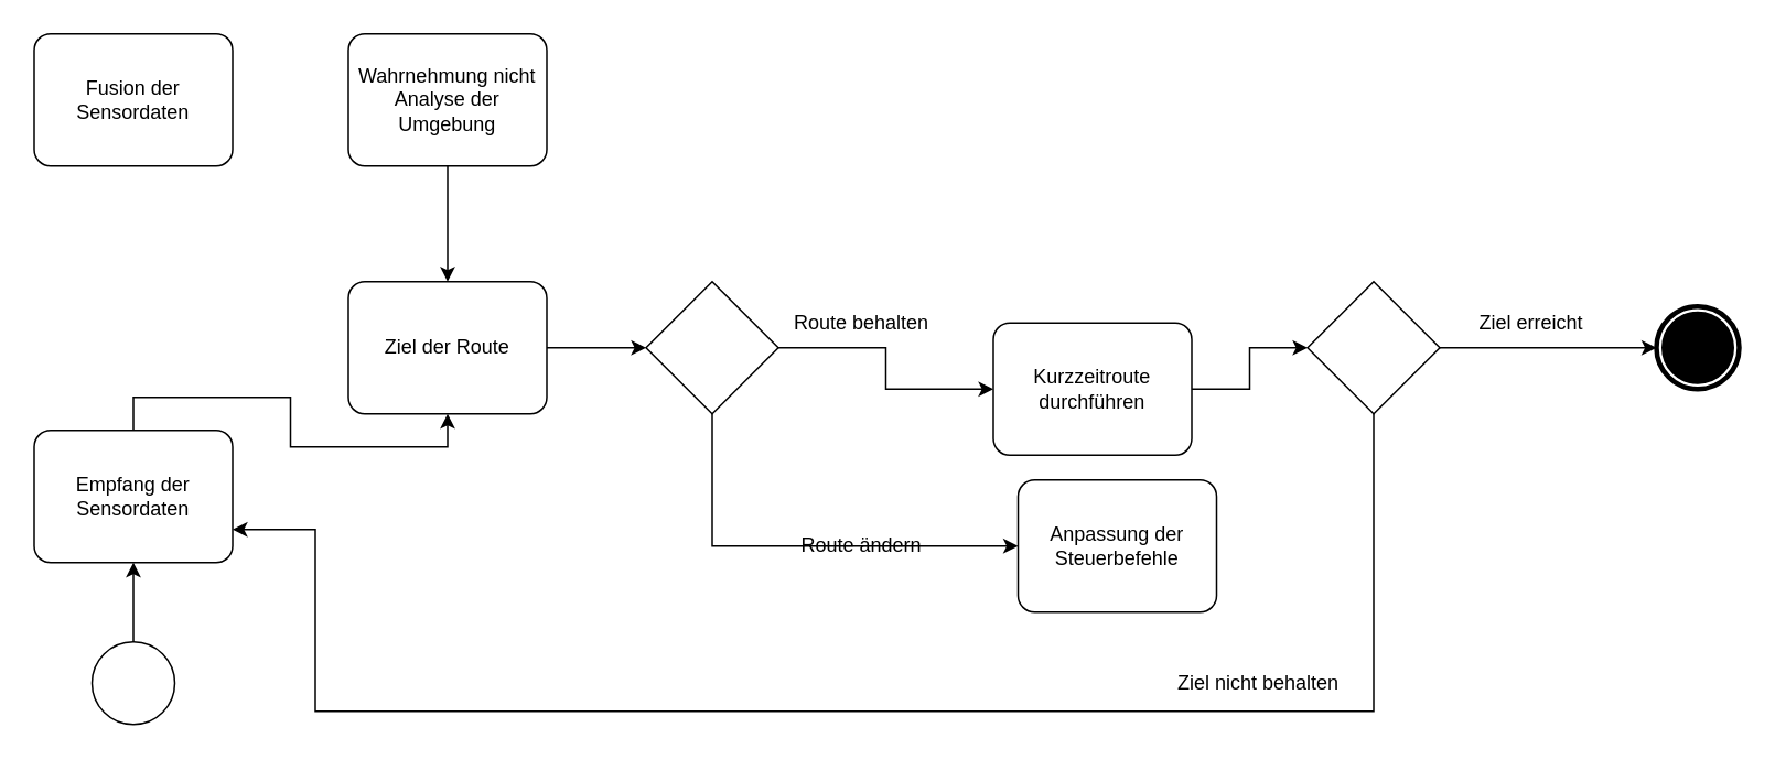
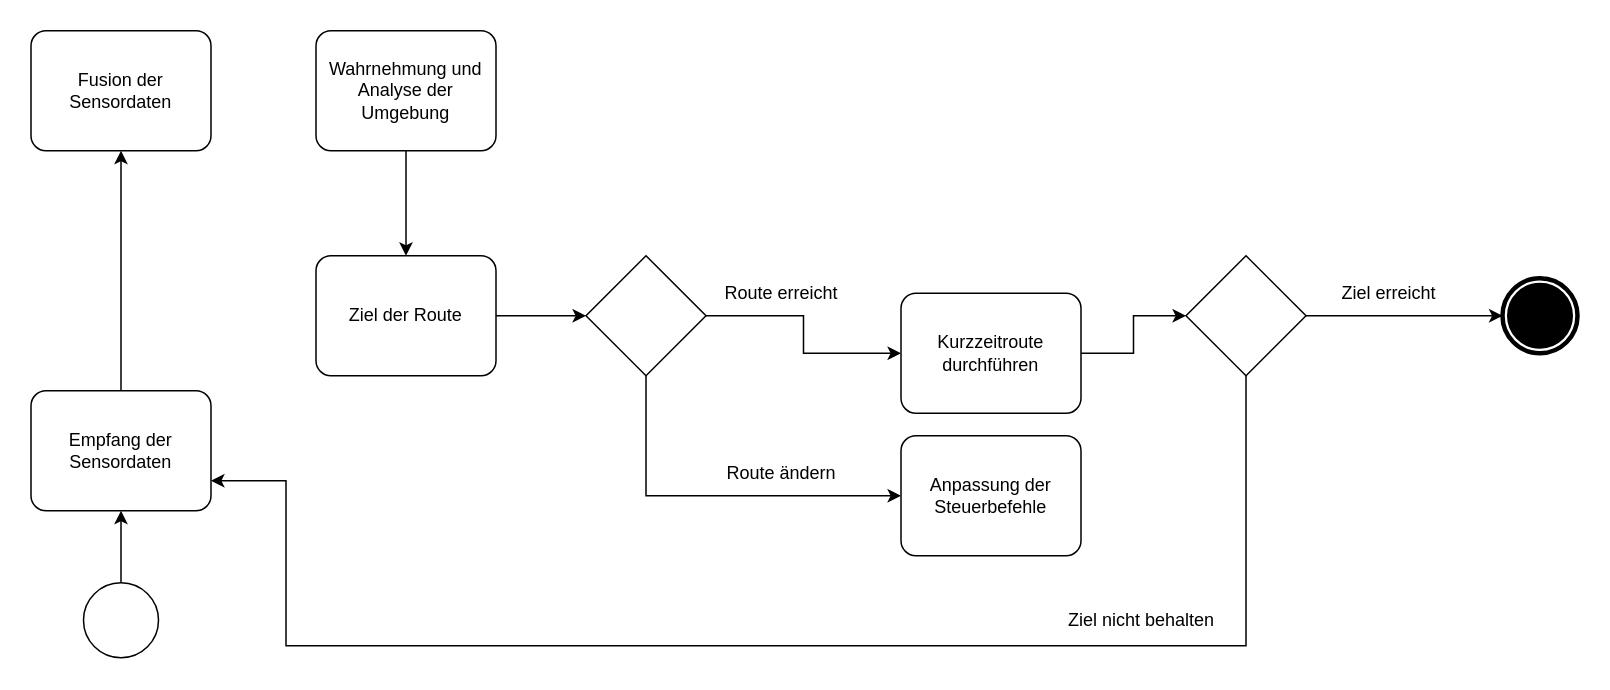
- <mxCell id="3" value="Wahrnehmung nicht Analyse der Umgebung" style="points=[[0.25,0,0],[0.5,0,0],[0.75,0,0],[1,0.25,0],[1,0.5,0],[1,0.75,0],[0.75,1,0],[0.5,1,0],[0.25,1,0],[0,0.75,0],[0,0.5,0],[0,0.25,0]];shape=mxgraph.bpmn.task;whiteSpace=wrap;rectStyle=rounded;size=10;html=1;container=1;expand=0;collapsible=0;taskMarker=abstract;" vertex="1" parent="1"><mxGeometry x="210" y="20" width="120" height="80" as="geometry" /></mxCell>
+ <mxCell id="3" value="Wahrnehmung und Analyse der Umgebung" style="points=[[0.25,0,0],[0.5,0,0],[0.75,0,0],[1,0.25,0],[1,0.5,0],[1,0.75,0],[0.75,1,0],[0.5,1,0],[0.25,1,0],[0,0.75,0],[0,0.5,0],[0,0.25,0]];shape=mxgraph.bpmn.task;whiteSpace=wrap;rectStyle=rounded;size=10;html=1;container=1;expand=0;collapsible=0;taskMarker=abstract;" vertex="1" parent="1"><mxGeometry x="210" y="20" width="120" height="80" as="geometry" /></mxCell>
- <mxCell id="13" value="Route behalten" style="text;html=1;align=center;verticalAlign=middle;resizable=0;points=[];autosize=1;strokeColor=none;fillColor=none;" vertex="1" parent="1"><mxGeometry x="470" y="180" width="100" height="30" as="geometry" /></mxCell>
+ <mxCell id="13" value="Route erreicht" style="text;html=1;align=center;verticalAlign=middle;resizable=0;points=[];autosize=1;strokeColor=none;fillColor=none;" vertex="1" parent="1"><mxGeometry x="470" y="180" width="100" height="30" as="geometry" /></mxCell>
- <mxCell id="21" style="edgeStyle=orthogonalEdgeStyle;rounded=0;orthogonalLoop=1;jettySize=auto;html=1;exitX=0.5;exitY=0;exitDx=0;exitDy=0;exitPerimeter=0;" edge="1" parent="1" source="19" target="5"><mxGeometry relative="1" as="geometry" /></mxCell>
+ <mxCell id="21" style="edgeStyle=orthogonalEdgeStyle;rounded=0;orthogonalLoop=1;jettySize=auto;html=1;exitX=0.5;exitY=0;exitDx=0;exitDy=0;exitPerimeter=0;entryX=0.5;entryY=1;entryDx=0;entryDy=0;entryPerimeter=0;" edge="1" parent="1" source="19" target="14"><mxGeometry relative="1" as="geometry" /></mxCell>
- <mxCell id="12" value="Route ändern" style="text;html=1;align=center;verticalAlign=middle;resizable=0;points=[];autosize=1;strokeColor=none;fillColor=none;" vertex="1" parent="1"><mxGeometry x="470" y="315" width="100" height="30" as="geometry" /></mxCell>
+ <mxCell id="12" value="Route ändern" style="text;html=1;align=center;verticalAlign=middle;resizable=0;points=[];autosize=1;strokeColor=none;fillColor=none;" vertex="1" parent="1"><mxGeometry x="470" y="300" width="100" height="30" as="geometry" /></mxCell>
- <mxCell id="10" value="Anpassung der Steuerbefehle" style="points=[[0.25,0,0],[0.5,0,0],[0.75,0,0],[1,0.25,0],[1,0.5,0],[1,0.75,0],[0.75,1,0],[0.5,1,0],[0.25,1,0],[0,0.75,0],[0,0.5,0],[0,0.25,0]];shape=mxgraph.bpmn.task;whiteSpace=wrap;rectStyle=rounded;size=10;html=1;container=1;expand=0;collapsible=0;taskMarker=abstract;" vertex="1" parent="1"><mxGeometry x="615" y="290" width="120" height="80" as="geometry" /></mxCell>
+ <mxCell id="10" value="Anpassung der Steuerbefehle" style="points=[[0.25,0,0],[0.5,0,0],[0.75,0,0],[1,0.25,0],[1,0.5,0],[1,0.75,0],[0.75,1,0],[0.5,1,0],[0.25,1,0],[0,0.75,0],[0,0.5,0],[0,0.25,0]];shape=mxgraph.bpmn.task;whiteSpace=wrap;rectStyle=rounded;size=10;html=1;container=1;expand=0;collapsible=0;taskMarker=abstract;" vertex="1" parent="1"><mxGeometry x="600" y="290" width="120" height="80" as="geometry" /></mxCell>
